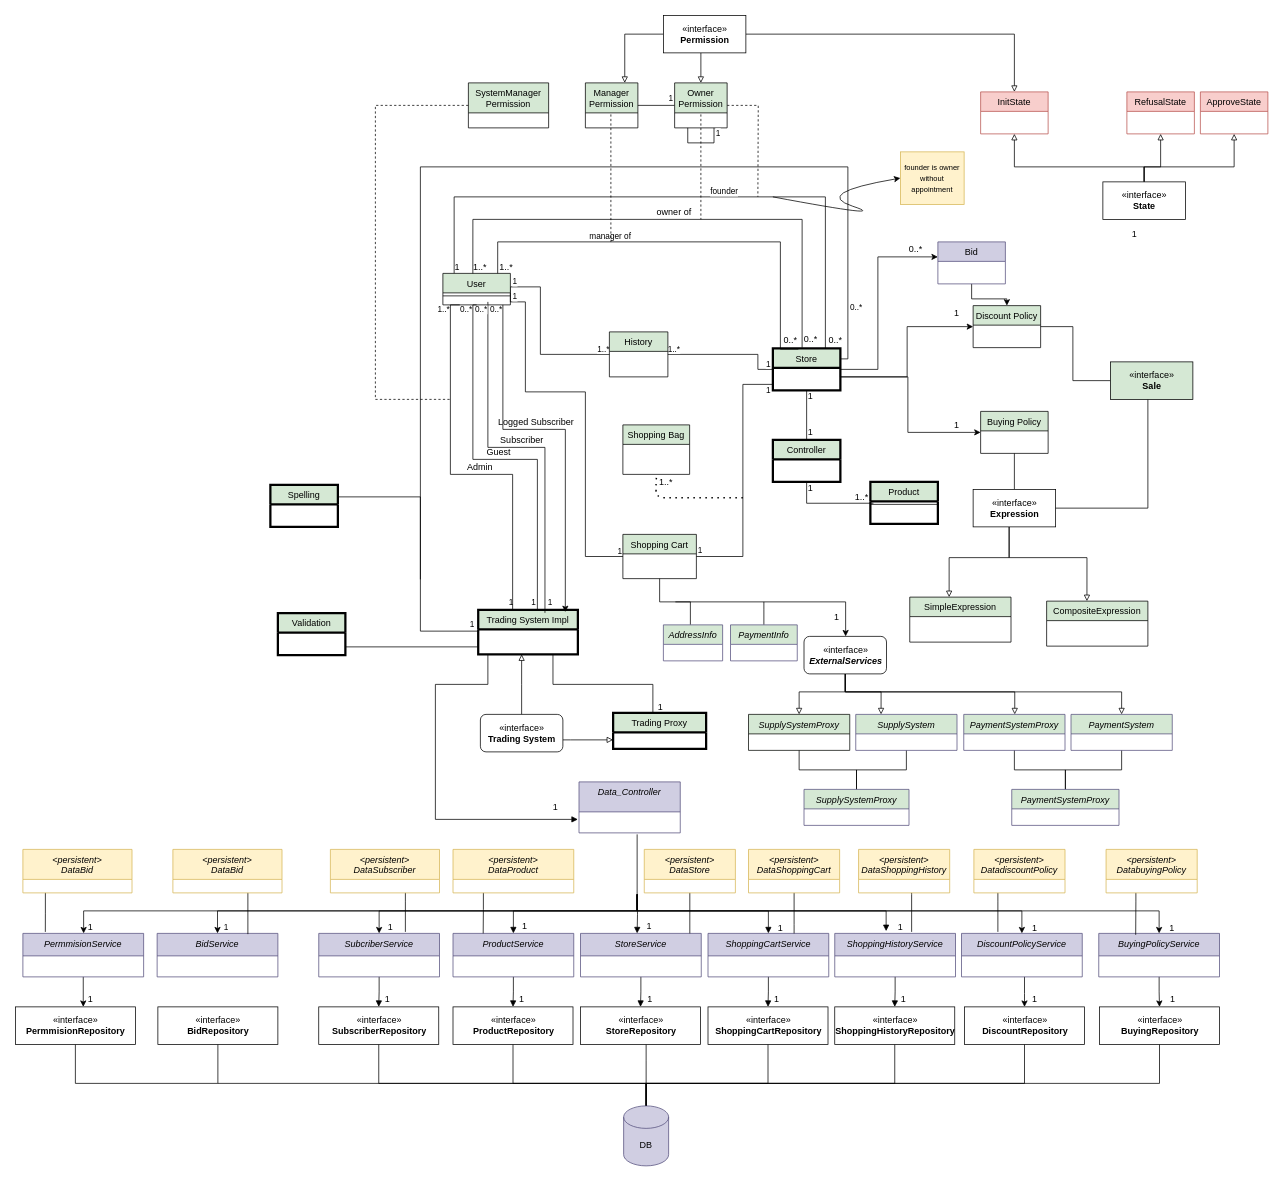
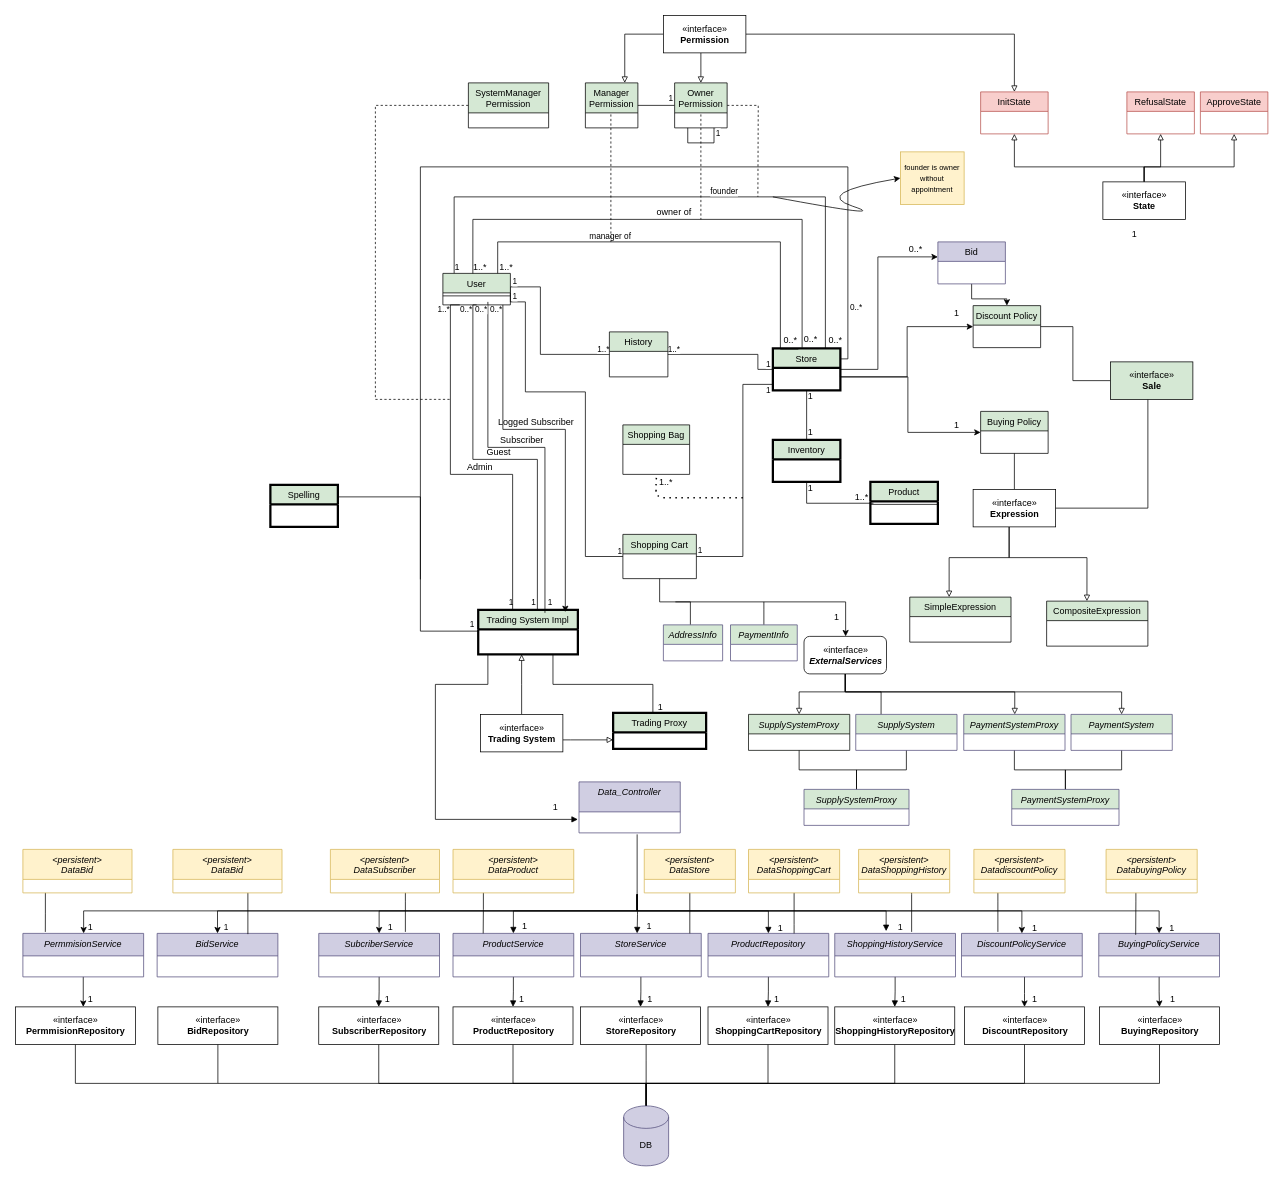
- <mxCell id="32" value="Controller" style="swimlane;fontStyle=0;align=center;verticalAlign=top;childLayout=stackLayout;horizontal=1;startSize=26;horizontalStack=0;resizeParent=1;resizeLast=0;collapsible=1;marginBottom=0;rounded=0;shadow=0;strokeWidth=3;fillColor=#d5e8d4;" parent="1" vertex="1"><mxGeometry x="1030" y="586" width="90" height="56" as="geometry"><mxRectangle x="508" y="120" width="160" height="26" as="alternateBounds" /></mxGeometry></mxCell>
+ <mxCell id="32" value="Inventory" style="swimlane;fontStyle=0;align=center;verticalAlign=top;childLayout=stackLayout;horizontal=1;startSize=26;horizontalStack=0;resizeParent=1;resizeLast=0;collapsible=1;marginBottom=0;rounded=0;shadow=0;strokeWidth=3;fillColor=#d5e8d4;" parent="1" vertex="1"><mxGeometry x="1030" y="586" width="90" height="56" as="geometry"><mxRectangle x="508" y="120" width="160" height="26" as="alternateBounds" /></mxGeometry></mxCell>
- <mxCell id="79" value="Validation" style="swimlane;fontStyle=0;align=center;verticalAlign=top;childLayout=stackLayout;horizontal=1;startSize=26;horizontalStack=0;resizeParent=1;resizeLast=0;collapsible=1;marginBottom=0;rounded=0;shadow=0;strokeWidth=3;fillColor=#d5e8d4;" parent="1" vertex="1"><mxGeometry x="370" y="817" width="90" height="56" as="geometry"><mxRectangle x="440" y="511" width="160" height="26" as="alternateBounds" /></mxGeometry></mxCell>
- <mxCell id="78" style="edgeStyle=orthogonalEdgeStyle;rounded=0;orthogonalLoop=1;jettySize=auto;html=1;startArrow=none;startFill=0;endArrow=none;endFill=0;entryX=0;entryY=0.5;entryDx=0;entryDy=0;" parent="1" source="79" target="6" edge="1"><mxGeometry relative="1" as="geometry"><mxPoint x="630" y="845" as="targetPoint" /><Array as="points"><mxPoint x="637" y="862" /></Array></mxGeometry></mxCell>
- <mxCell id="111" style="edgeStyle=orthogonalEdgeStyle;rounded=0;orthogonalLoop=1;jettySize=auto;html=1;entryX=0.25;entryY=0;entryDx=0;entryDy=0;startArrow=none;startFill=0;endArrow=block;endFill=0;" parent="1" source="114" target="118" edge="1"><mxGeometry relative="1" as="geometry"><Array as="points"><mxPoint x="1126.5" y="922" /><mxPoint x="1174.5" y="922" /></Array></mxGeometry></mxCell>
+ <mxCell id="111" style="edgeStyle=orthogonalEdgeStyle;rounded=0;orthogonalLoop=1;jettySize=auto;html=1;entryX=0.25;entryY=0;entryDx=0;entryDy=0;startArrow=none;startFill=0;endArrow=none;endFill=0;" parent="1" source="114" target="118" edge="1"><mxGeometry relative="1" as="geometry"><Array as="points"><mxPoint x="1126.5" y="922" /><mxPoint x="1174.5" y="922" /></Array></mxGeometry></mxCell>
- <mxCell id="89" value="«interface»&lt;br&gt;&lt;b&gt;Trading System&lt;/b&gt;" style="html=1;rounded=1;" parent="1" vertex="1"><mxGeometry x="640" y="952" width="110" height="50" as="geometry" /></mxCell>
+ <mxCell id="89" value="«interface»&lt;br&gt;&lt;b&gt;Trading System&lt;/b&gt;" style="html=1;" parent="1" vertex="1"><mxGeometry x="640" y="952" width="110" height="50" as="geometry" /></mxCell>
- <mxCell id="159" value="ShoppingCartService" style="swimlane;fontStyle=2;align=center;verticalAlign=top;childLayout=stackLayout;horizontal=1;startSize=30;horizontalStack=0;resizeParent=1;resizeLast=0;collapsible=1;marginBottom=0;rounded=0;shadow=0;strokeWidth=1;fillColor=#d0cee2;strokeColor=#56517e;" parent="1" vertex="1"><mxGeometry x="943.5" y="1244" width="161" height="58" as="geometry"><mxRectangle x="230" y="140" width="160" height="26" as="alternateBounds" /></mxGeometry></mxCell>
+ <mxCell id="159" value="ProductRepository" style="swimlane;fontStyle=2;align=center;verticalAlign=top;childLayout=stackLayout;horizontal=1;startSize=30;horizontalStack=0;resizeParent=1;resizeLast=0;collapsible=1;marginBottom=0;rounded=0;shadow=0;strokeWidth=1;fillColor=#d0cee2;strokeColor=#56517e;" parent="1" vertex="1"><mxGeometry x="943.5" y="1244" width="161" height="58" as="geometry"><mxRectangle x="230" y="140" width="160" height="26" as="alternateBounds" /></mxGeometry></mxCell>
